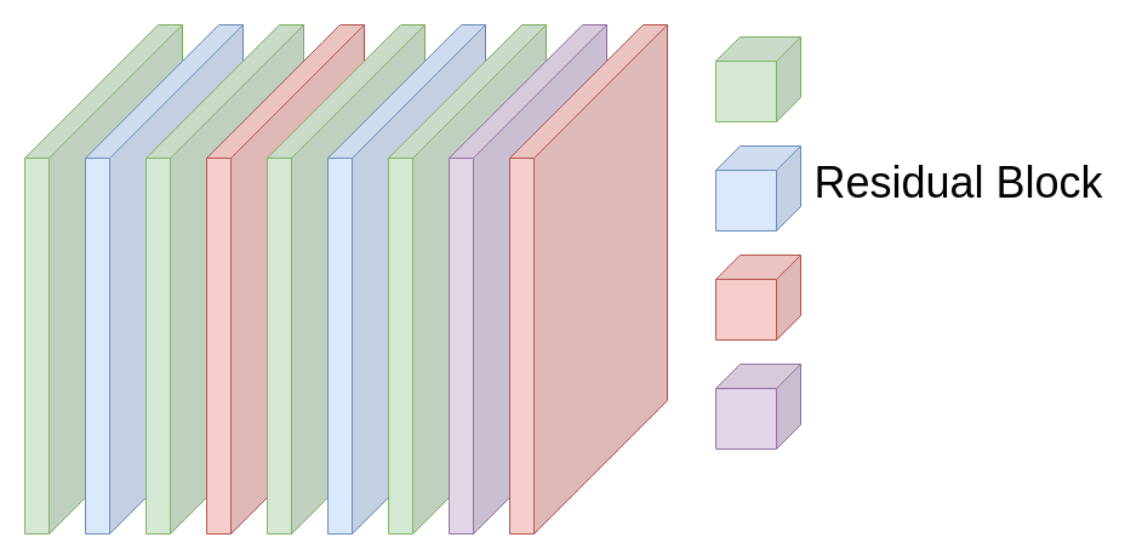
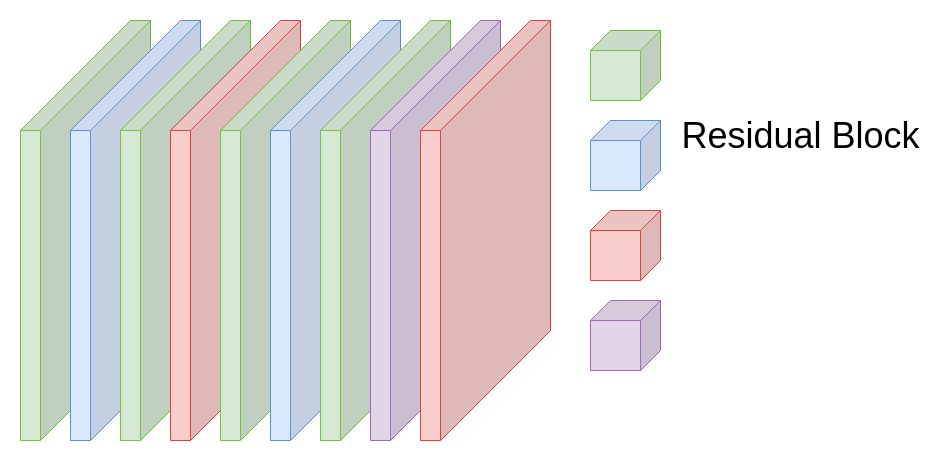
- <mxCell id="13" value="&lt;font style=&quot;font-size: 36px;&quot;&gt;Residual Block&lt;br&gt;&lt;/font&gt;" style="text;html=1;align=center;verticalAlign=middle;resizable=0;points=[];autosize=1;strokeColor=none;fillColor=none;" vertex="1" parent="1"><mxGeometry x="660" y="120" width="260" height="60" as="geometry" /></mxCell>
+ <mxCell id="13" value="&lt;font style=&quot;font-size: 36px;&quot;&gt;Residual Block&lt;br&gt;&lt;/font&gt;" style="text;html=1;align=center;verticalAlign=middle;resizable=0;points=[];autosize=1;strokeColor=none;fillColor=none;" vertex="1" parent="1"><mxGeometry x="670" y="105" width="260" height="60" as="geometry" /></mxCell>
